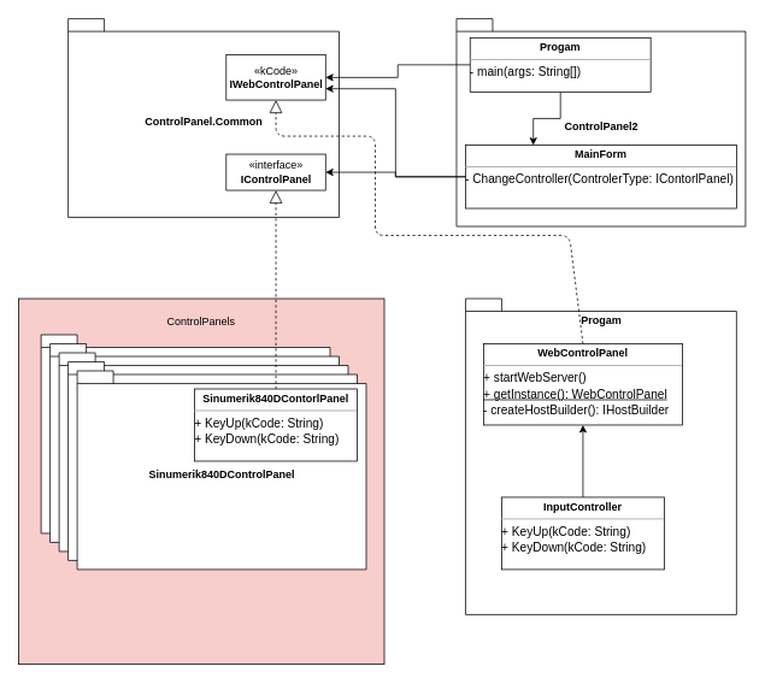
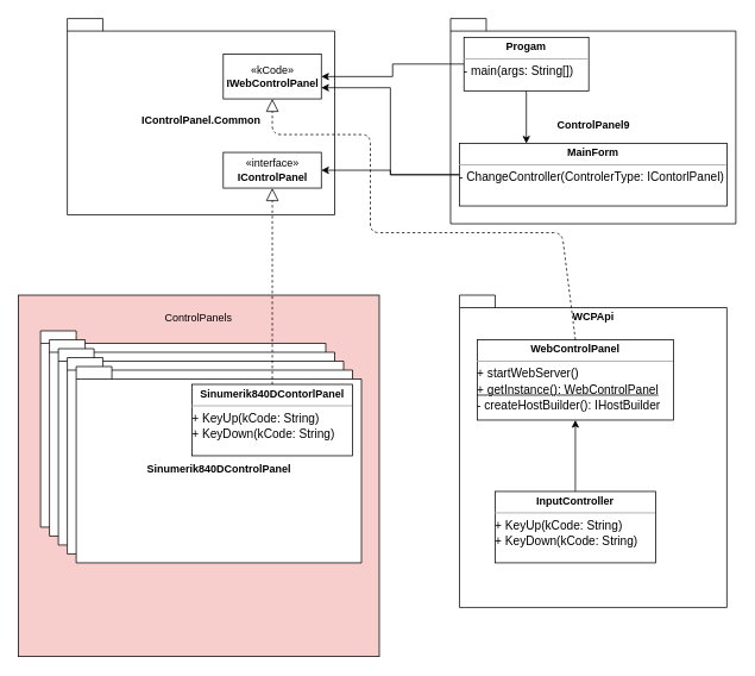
- <mxCell id="14" value="&lt;p style=&quot;margin: 0px ; margin-top: 4px ; text-align: center&quot;&gt;&lt;b&gt;Progam&lt;/b&gt;&lt;/p&gt;&lt;hr size=&quot;1&quot;&gt;&lt;div style=&quot;height: 2px&quot;&gt;&lt;span style=&quot;font-family: &amp;#34;arial&amp;#34; ; font-size: 13.5px&quot;&gt;- main(args: String[])&lt;/span&gt;&lt;/div&gt;" style="verticalAlign=top;align=left;overflow=fill;fontSize=12;fontFamily=Helvetica;html=1;" vertex="1" parent="1"><mxGeometry x="520" y="41" width="200" height="60" as="geometry" /></mxCell>
+ <mxCell id="14" value="&lt;p style=&quot;margin: 0px ; margin-top: 4px ; text-align: center&quot;&gt;&lt;b&gt;Progam&lt;/b&gt;&lt;/p&gt;&lt;hr size=&quot;1&quot;&gt;&lt;div style=&quot;height: 2px&quot;&gt;&lt;span style=&quot;font-family: &amp;#34;arial&amp;#34; ; font-size: 13.5px&quot;&gt;- main(args: String[])&lt;/span&gt;&lt;/div&gt;" style="verticalAlign=top;align=left;overflow=fill;fontSize=12;fontFamily=Helvetica;html=1;" vertex="1" parent="1"><mxGeometry x="520" y="41" width="140" height="60" as="geometry" /></mxCell>
- <mxCell id="3" value="ControlPanel.Common" style="shape=folder;fontStyle=1;spacingTop=10;tabWidth=40;tabHeight=14;tabPosition=left;html=1;" vertex="1" parent="1"><mxGeometry x="75" y="20" width="300" height="220" as="geometry" /></mxCell>
+ <mxCell id="3" value="IControlPanel.Common" style="shape=folder;fontStyle=1;spacingTop=10;tabWidth=40;tabHeight=14;tabPosition=left;html=1;" vertex="1" parent="1"><mxGeometry x="75" y="20" width="300" height="220" as="geometry" /></mxCell>
- <mxCell id="5" value="ControlPanel2" style="shape=folder;fontStyle=1;spacingTop=10;tabWidth=40;tabHeight=14;tabPosition=left;html=1;" vertex="1" parent="1"><mxGeometry x="505" y="20" width="320" height="230" as="geometry" /></mxCell>
+ <mxCell id="5" value="ControlPanel9" style="shape=folder;fontStyle=1;spacingTop=10;tabWidth=40;tabHeight=14;tabPosition=left;html=1;" vertex="1" parent="1"><mxGeometry x="505" y="20" width="320" height="230" as="geometry" /></mxCell>
- <mxCell id="19" value="Progam" style="shape=folder;fontStyle=1;spacingTop=10;tabWidth=40;tabHeight=14;tabPosition=left;html=1;verticalAlign=top;" vertex="1" parent="1"><mxGeometry x="515" y="330" width="300" height="350" as="geometry" /></mxCell>
+ <mxCell id="19" value="WCPApi" style="shape=folder;fontStyle=1;spacingTop=10;tabWidth=40;tabHeight=14;tabPosition=left;html=1;verticalAlign=top;" vertex="1" parent="1"><mxGeometry x="515" y="330" width="300" height="350" as="geometry" /></mxCell>
